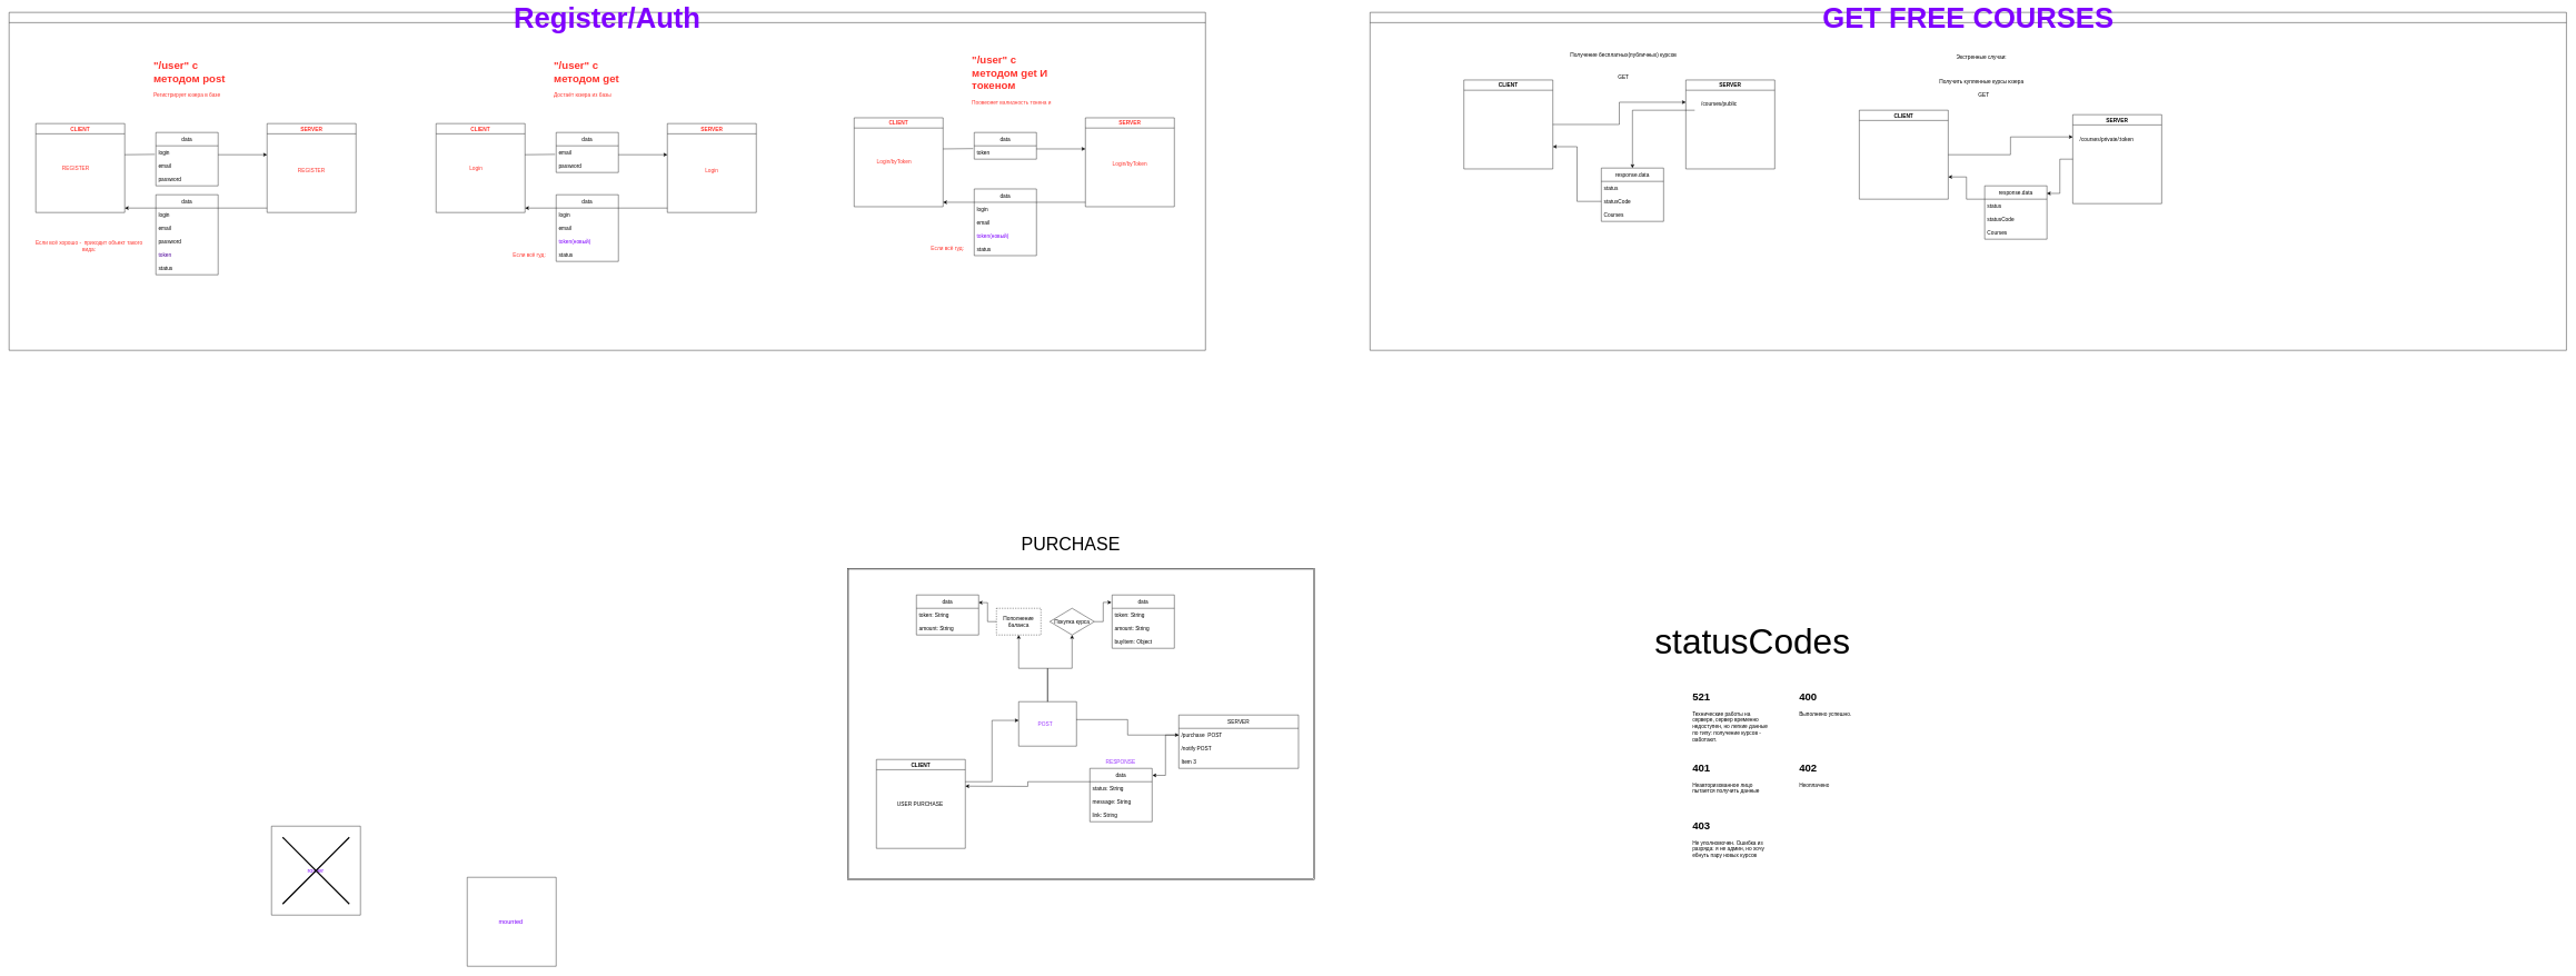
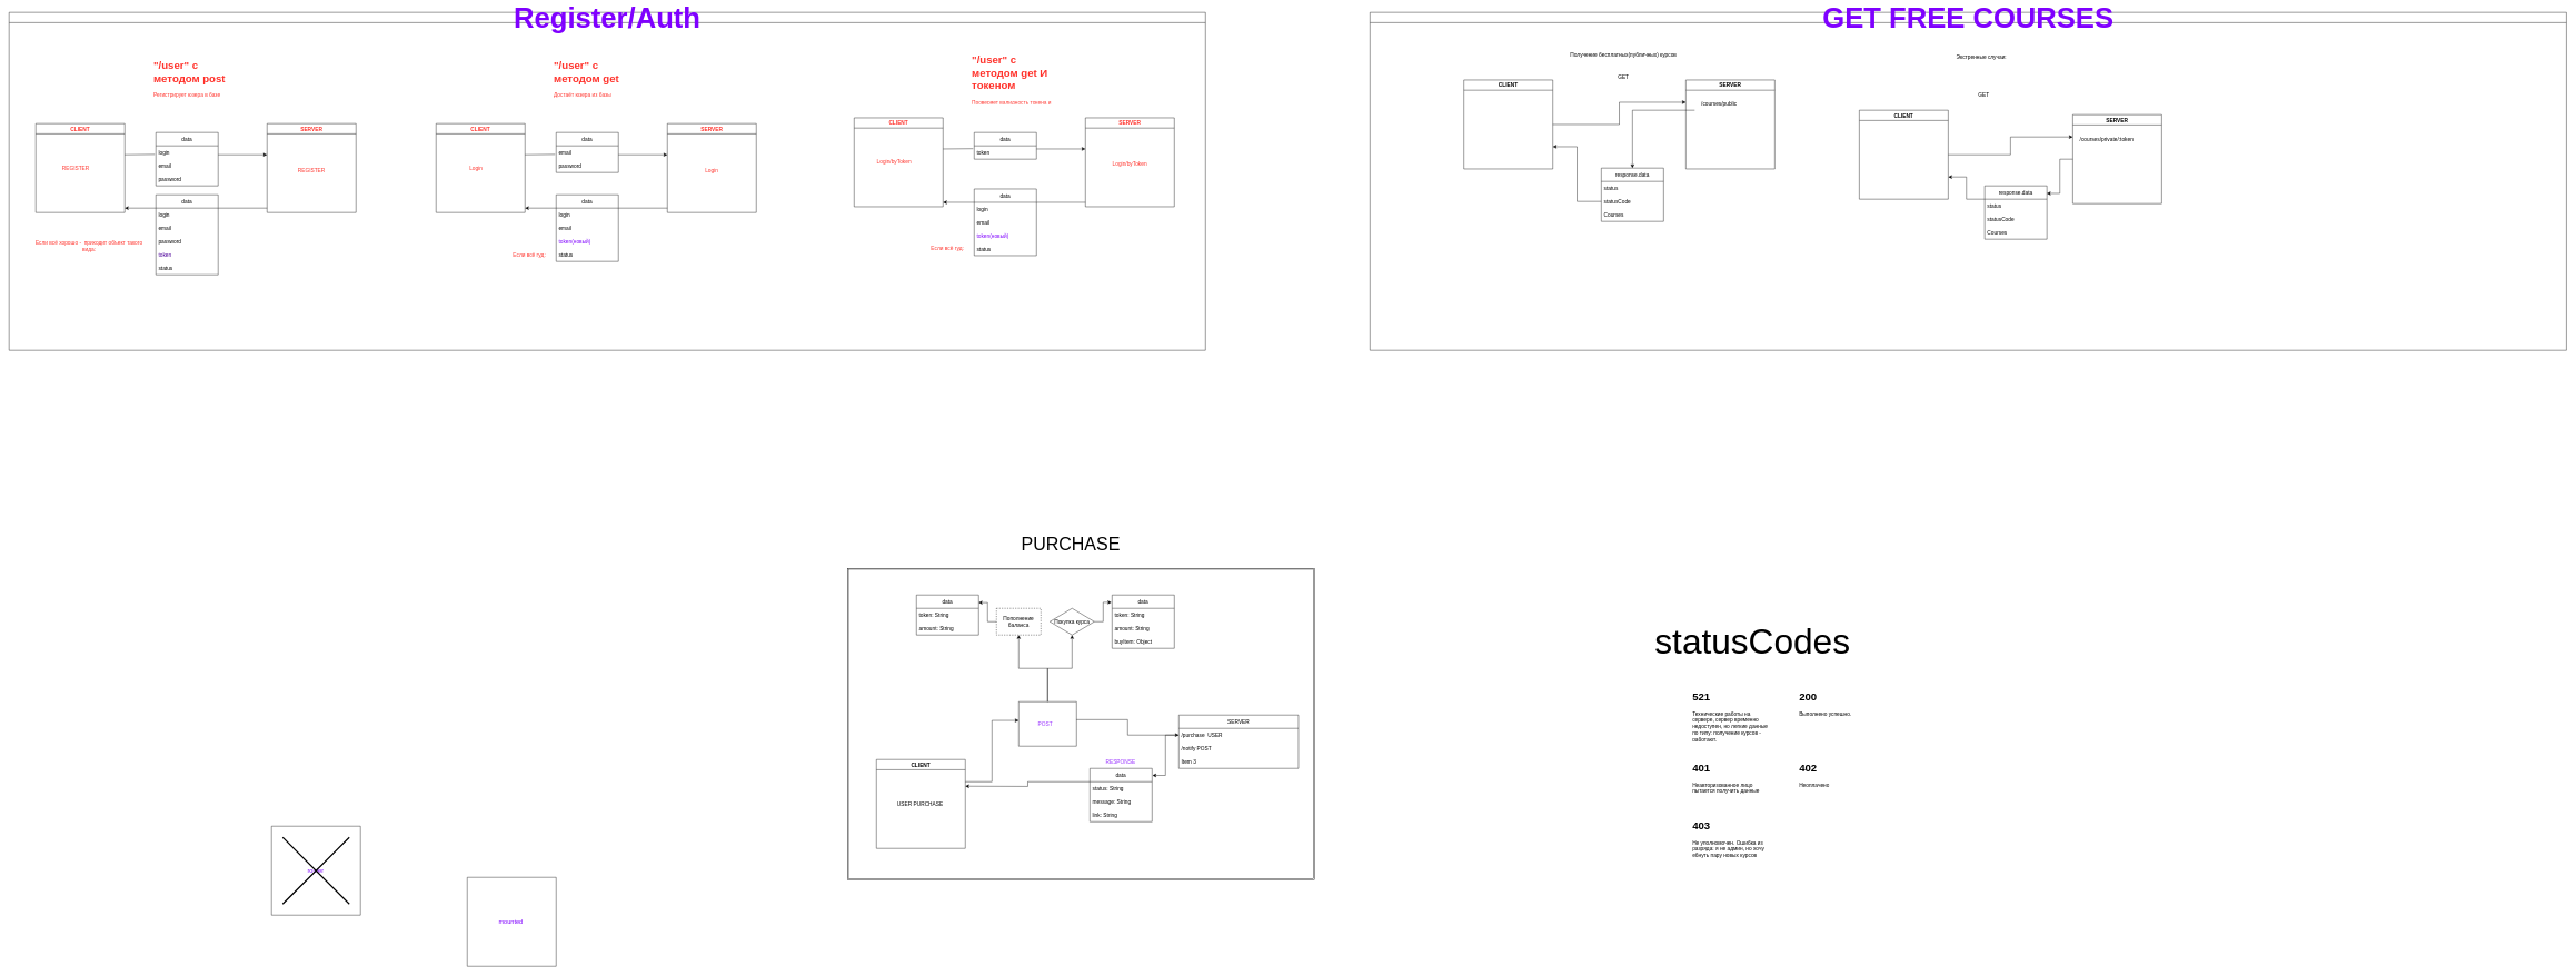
- <mxCell id="103" value="Получить купленные курсы юзера" style="text;html=1;strokeColor=none;fillColor=none;align=center;verticalAlign=middle;whiteSpace=wrap;rounded=0;" vertex="1" parent="95"><mxGeometry x="1275" y="140" width="200" height="30" as="geometry" /></mxCell>
- <mxCell id="122" value="&lt;h1&gt;400&lt;/h1&gt;&lt;p&gt;Выполнено успешно.&lt;/p&gt;" style="text;html=1;strokeColor=none;fillColor=none;spacing=5;spacingTop=-20;whiteSpace=wrap;overflow=hidden;rounded=0;" vertex="1" parent="1"><mxGeometry x="4040" y="1540" width="190" height="120" as="geometry" /></mxCell>
+ <mxCell id="122" value="&lt;h1&gt;200&lt;/h1&gt;&lt;p&gt;Выполнено успешно.&lt;/p&gt;" style="text;html=1;strokeColor=none;fillColor=none;spacing=5;spacingTop=-20;whiteSpace=wrap;overflow=hidden;rounded=0;" vertex="1" parent="1"><mxGeometry x="4040" y="1540" width="190" height="120" as="geometry" /></mxCell>
- <mxCell id="67" value="/purchase  POST" style="text;strokeColor=none;fillColor=none;align=left;verticalAlign=middle;spacingLeft=4;spacingRight=4;overflow=hidden;points=[[0,0.5],[1,0.5]];portConstraint=eastwest;rotatable=0;" parent="66" vertex="1"><mxGeometry y="30" width="269.17" height="30" as="geometry" /></mxCell>
+ <mxCell id="67" value="/purchase  USER" style="text;strokeColor=none;fillColor=none;align=left;verticalAlign=middle;spacingLeft=4;spacingRight=4;overflow=hidden;points=[[0,0.5],[1,0.5]];portConstraint=eastwest;rotatable=0;" parent="66" vertex="1"><mxGeometry y="30" width="269.17" height="30" as="geometry" /></mxCell>
